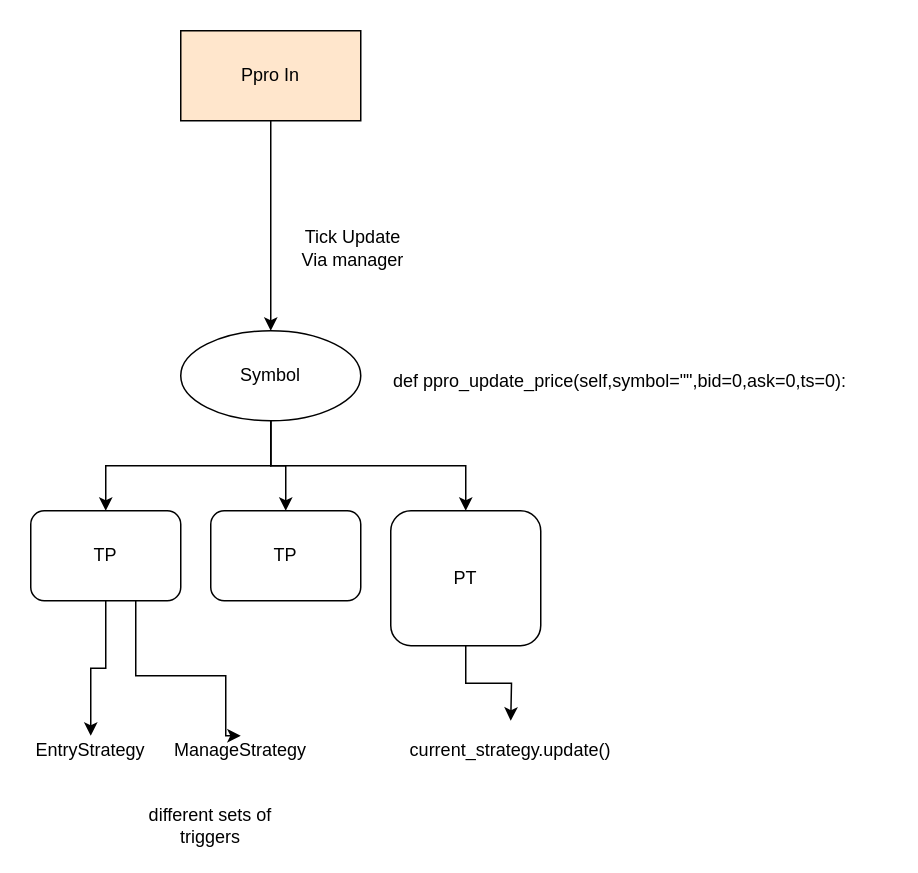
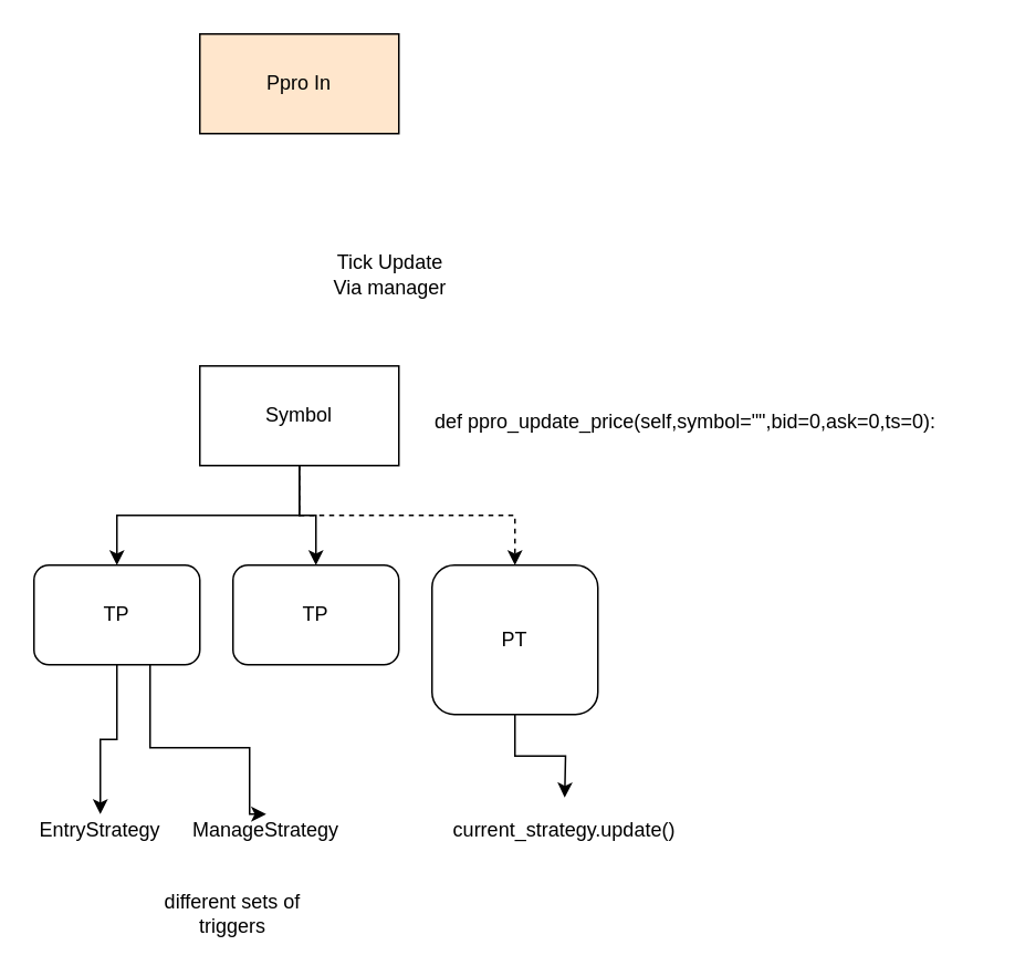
- <mxCell id="2" style="edgeStyle=orthogonalEdgeStyle;rounded=0;orthogonalLoop=1;jettySize=auto;html=1;entryX=0.5;entryY=0;entryDx=0;entryDy=0;" edge="1" parent="1" source="3" target="8"><mxGeometry relative="1" as="geometry"><mxPoint x="180" y="200" as="targetPoint" /></mxGeometry></mxCell>
- <mxCell id="8" value="Symbol" style="ellipse;whiteSpace=wrap;html=1;" vertex="1" parent="1"><mxGeometry x="120" y="220" width="120" height="60" as="geometry" /></mxCell>
+ <mxCell id="8" value="Symbol" style="rounded=0;whiteSpace=wrap;html=1;" vertex="1" parent="1"><mxGeometry x="120" y="220" width="120" height="60" as="geometry" /></mxCell>
- <mxCell id="7" style="edgeStyle=orthogonalEdgeStyle;rounded=0;orthogonalLoop=1;jettySize=auto;html=1;" edge="1" parent="1" source="8" target="14"><mxGeometry relative="1" as="geometry"><Array as="points"><mxPoint x="180" y="310" /><mxPoint x="310" y="310" /></Array></mxGeometry></mxCell>
+ <mxCell id="7" style="edgeStyle=orthogonalEdgeStyle;rounded=0;orthogonalLoop=1;jettySize=auto;html=1;dashed=1;" edge="1" parent="1" source="8" target="14"><mxGeometry relative="1" as="geometry"><Array as="points"><mxPoint x="180" y="310" /><mxPoint x="310" y="310" /></Array></mxGeometry></mxCell>
